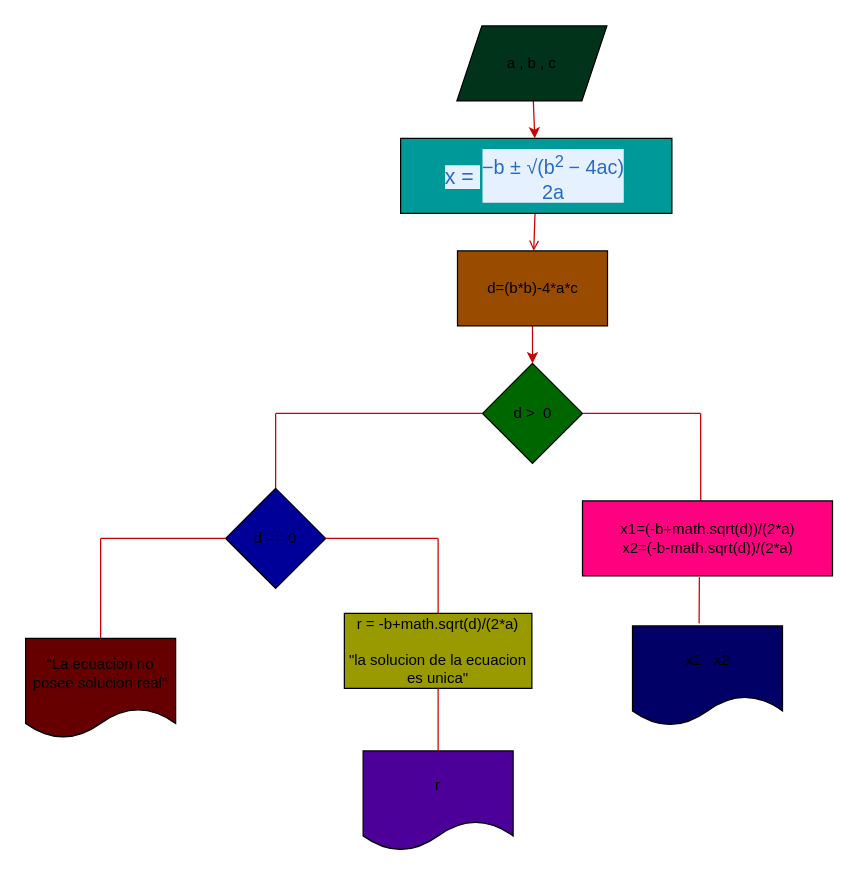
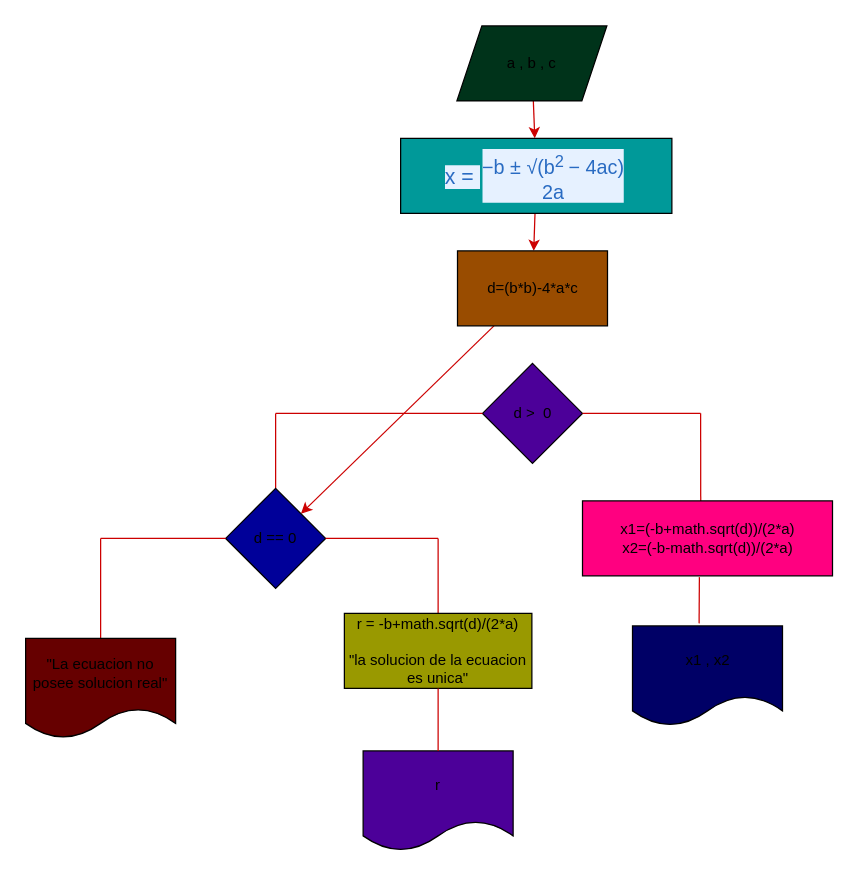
- <mxCell id="4" value="" style="edgeStyle=none;html=1;strokeColor=#CC0000;endArrow=open;" edge="1" parent="1" source="5" target="7"><mxGeometry relative="1" as="geometry" /></mxCell>
+ <mxCell id="4" value="" style="edgeStyle=none;html=1;strokeColor=#CC0000;" edge="1" parent="1" source="5" target="7"><mxGeometry relative="1" as="geometry" /></mxCell>
- <mxCell id="6" value="" style="edgeStyle=none;html=1;strokeColor=#CC0000;" edge="1" parent="1" source="7" target="8"><mxGeometry relative="1" as="geometry" /></mxCell>
+ <mxCell id="6" value="" style="edgeStyle=none;html=1;strokeColor=#CC0000;" edge="1" parent="1" source="7" target="14"><mxGeometry relative="1" as="geometry" /></mxCell>
- <mxCell id="8" value="d &amp;gt;&amp;nbsp; 0" style="rhombus;whiteSpace=wrap;html=1;fillColor=#006600;" vertex="1" parent="1"><mxGeometry x="385.5" y="290" width="80" height="80" as="geometry" /></mxCell>
+ <mxCell id="8" value="d &amp;gt;&amp;nbsp; 0" style="rhombus;whiteSpace=wrap;html=1;fillColor=#4c0099;" vertex="1" parent="1"><mxGeometry x="385.5" y="290" width="80" height="80" as="geometry" /></mxCell>
